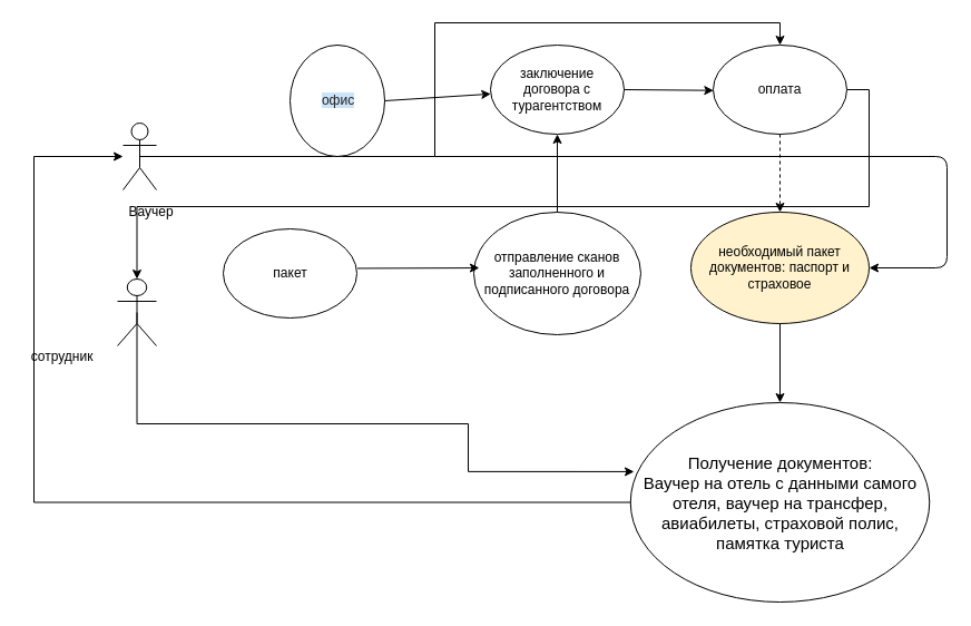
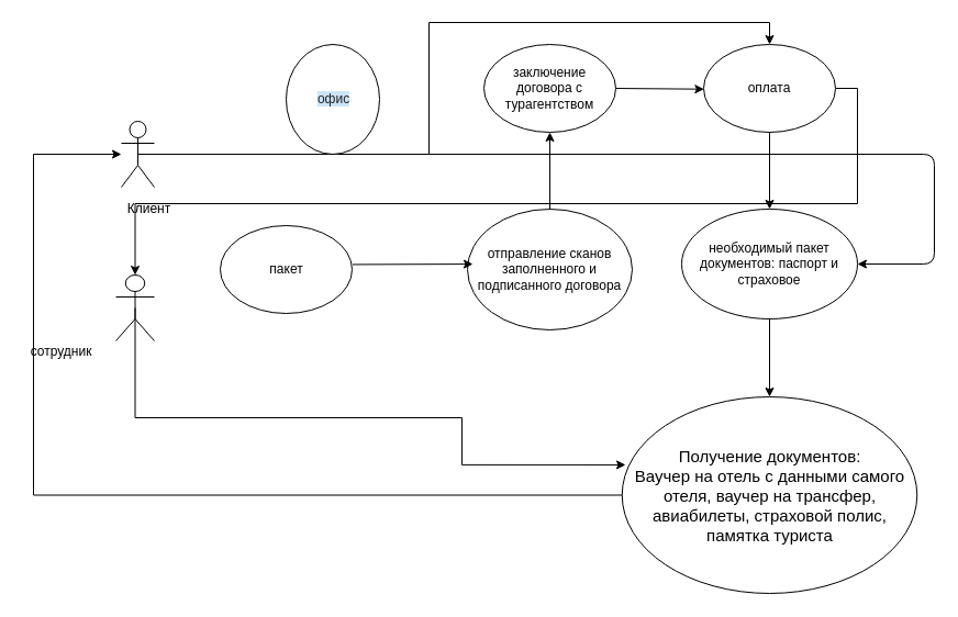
- <mxCell id="8" value="" style="endArrow=classic;html=1;exitX=1;exitY=0.5;exitDx=0;exitDy=0;" parent="1" source="5" target="7" edge="1"><mxGeometry width="50" height="50" relative="1" as="geometry"><mxPoint x="450" y="450" as="sourcePoint" /><mxPoint x="500" y="400" as="targetPoint" /></mxGeometry></mxCell>
- <mxCell id="16" value="" style="endArrow=classic;html=1;entryX=0.5;entryY=0;entryDx=0;entryDy=0;exitX=0.5;exitY=1;exitDx=0;exitDy=0;dashed=1;" parent="1" source="12" target="15" edge="1"><mxGeometry width="50" height="50" relative="1" as="geometry"><mxPoint x="540" y="270" as="sourcePoint" /><mxPoint x="590" y="220" as="targetPoint" /></mxGeometry></mxCell>
+ <mxCell id="16" value="" style="endArrow=classic;html=1;entryX=0.5;entryY=0;entryDx=0;entryDy=0;exitX=0.5;exitY=1;exitDx=0;exitDy=0;" parent="1" source="12" target="15" edge="1"><mxGeometry width="50" height="50" relative="1" as="geometry"><mxPoint x="540" y="270" as="sourcePoint" /><mxPoint x="590" y="220" as="targetPoint" /></mxGeometry></mxCell>
- <mxCell id="4" value="Ваучер" style="text;html=1;align=center;verticalAlign=middle;resizable=0;points=[];autosize=1;" parent="1" vertex="1"><mxGeometry x="105" y="180" width="60" height="20" as="geometry" /></mxCell>
+ <mxCell id="4" value="Клиент" style="text;html=1;align=center;verticalAlign=middle;resizable=0;points=[];autosize=1;" parent="1" vertex="1"><mxGeometry x="105" y="180" width="60" height="20" as="geometry" /></mxCell>
- <mxCell id="15" value="необходимый пакет документов: паспорт и страховое " style="ellipse;whiteSpace=wrap;html=1;fillColor=#fff2cc;" parent="1" vertex="1"><mxGeometry x="620" y="190" width="160" height="100" as="geometry" /></mxCell>
+ <mxCell id="15" value="необходимый пакет документов: паспорт и страховое " style="ellipse;whiteSpace=wrap;html=1;" parent="1" vertex="1"><mxGeometry x="620" y="190" width="160" height="100" as="geometry" /></mxCell>
